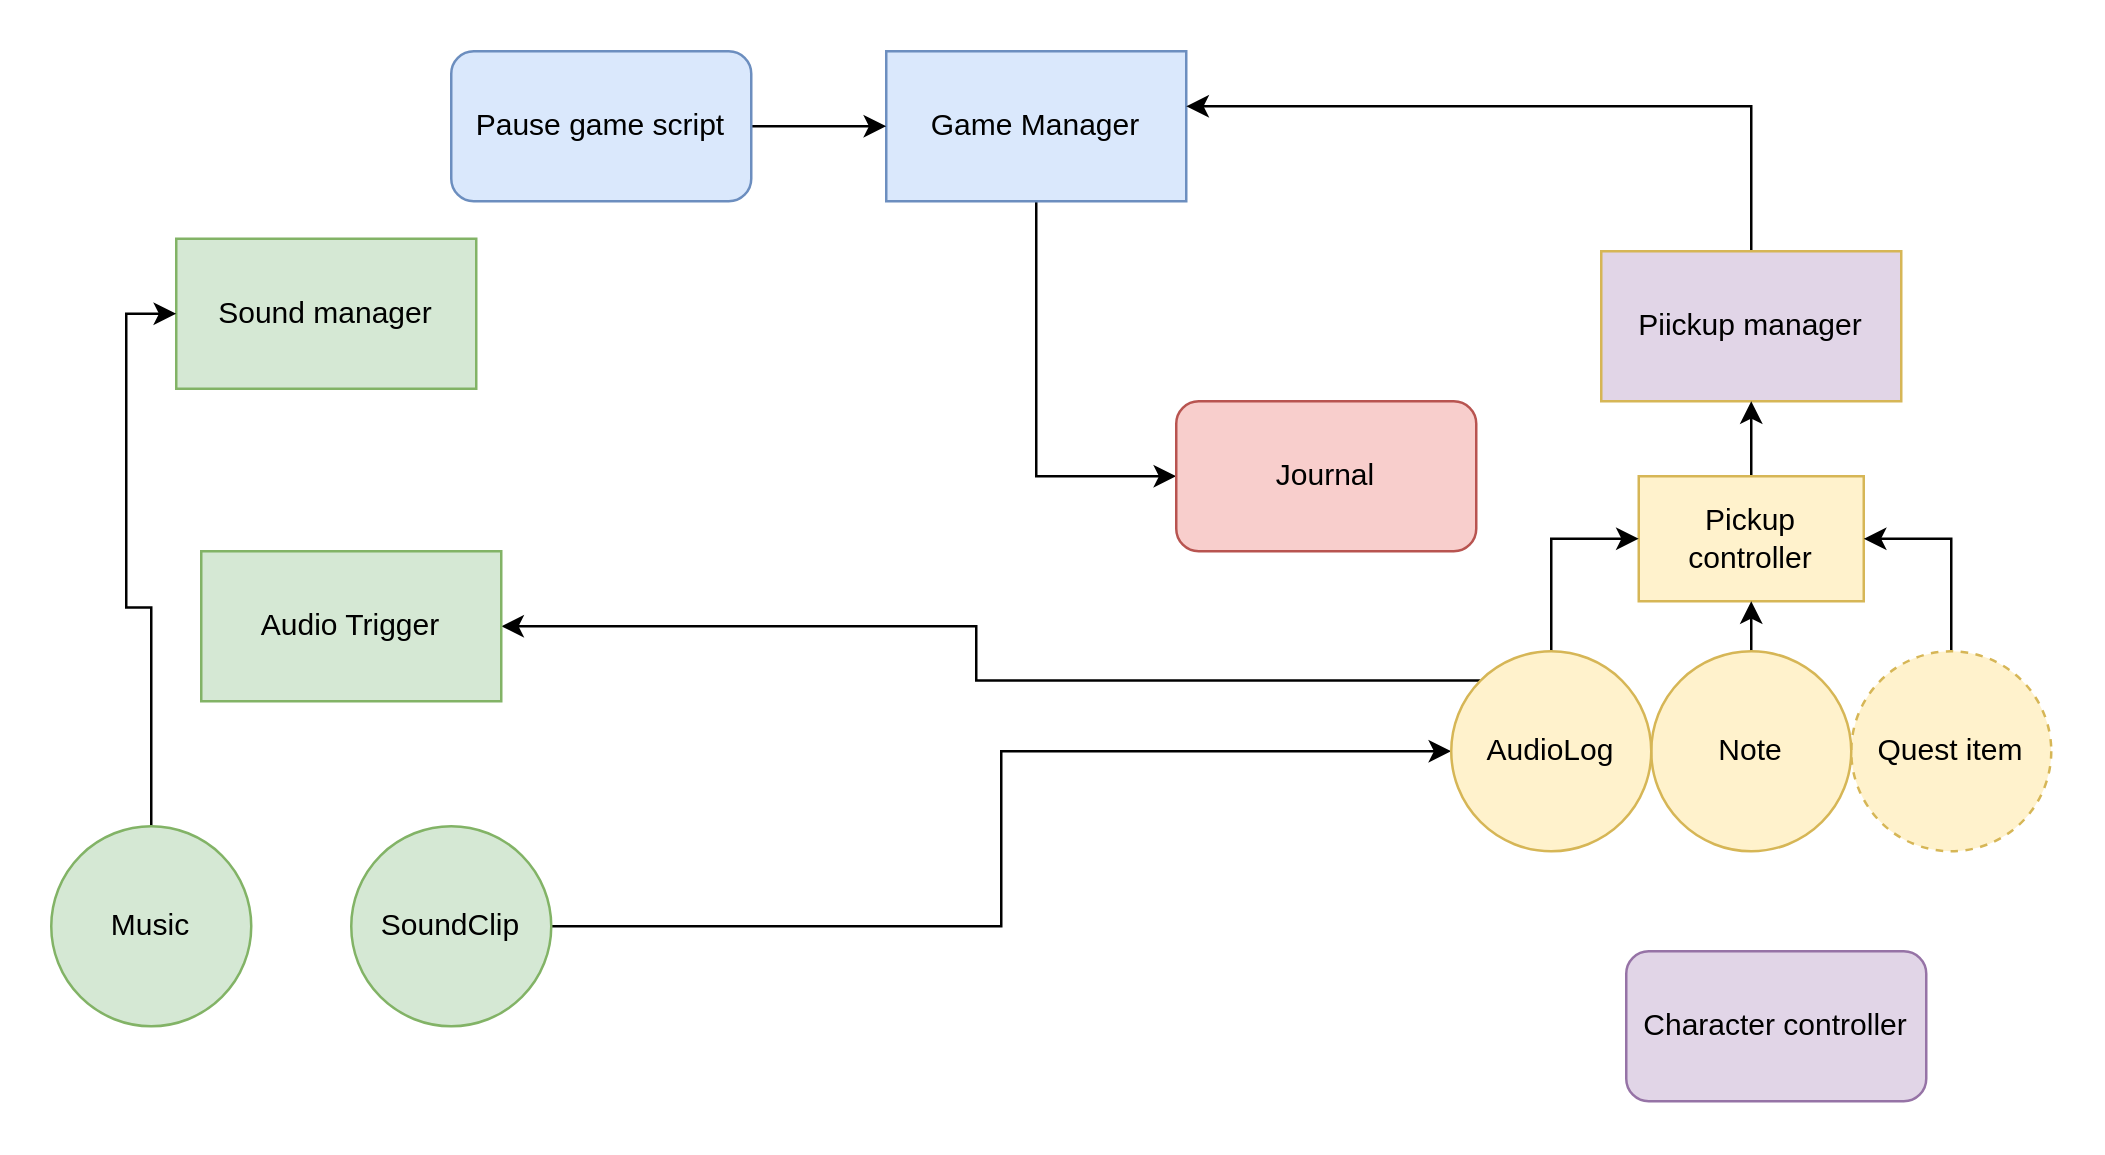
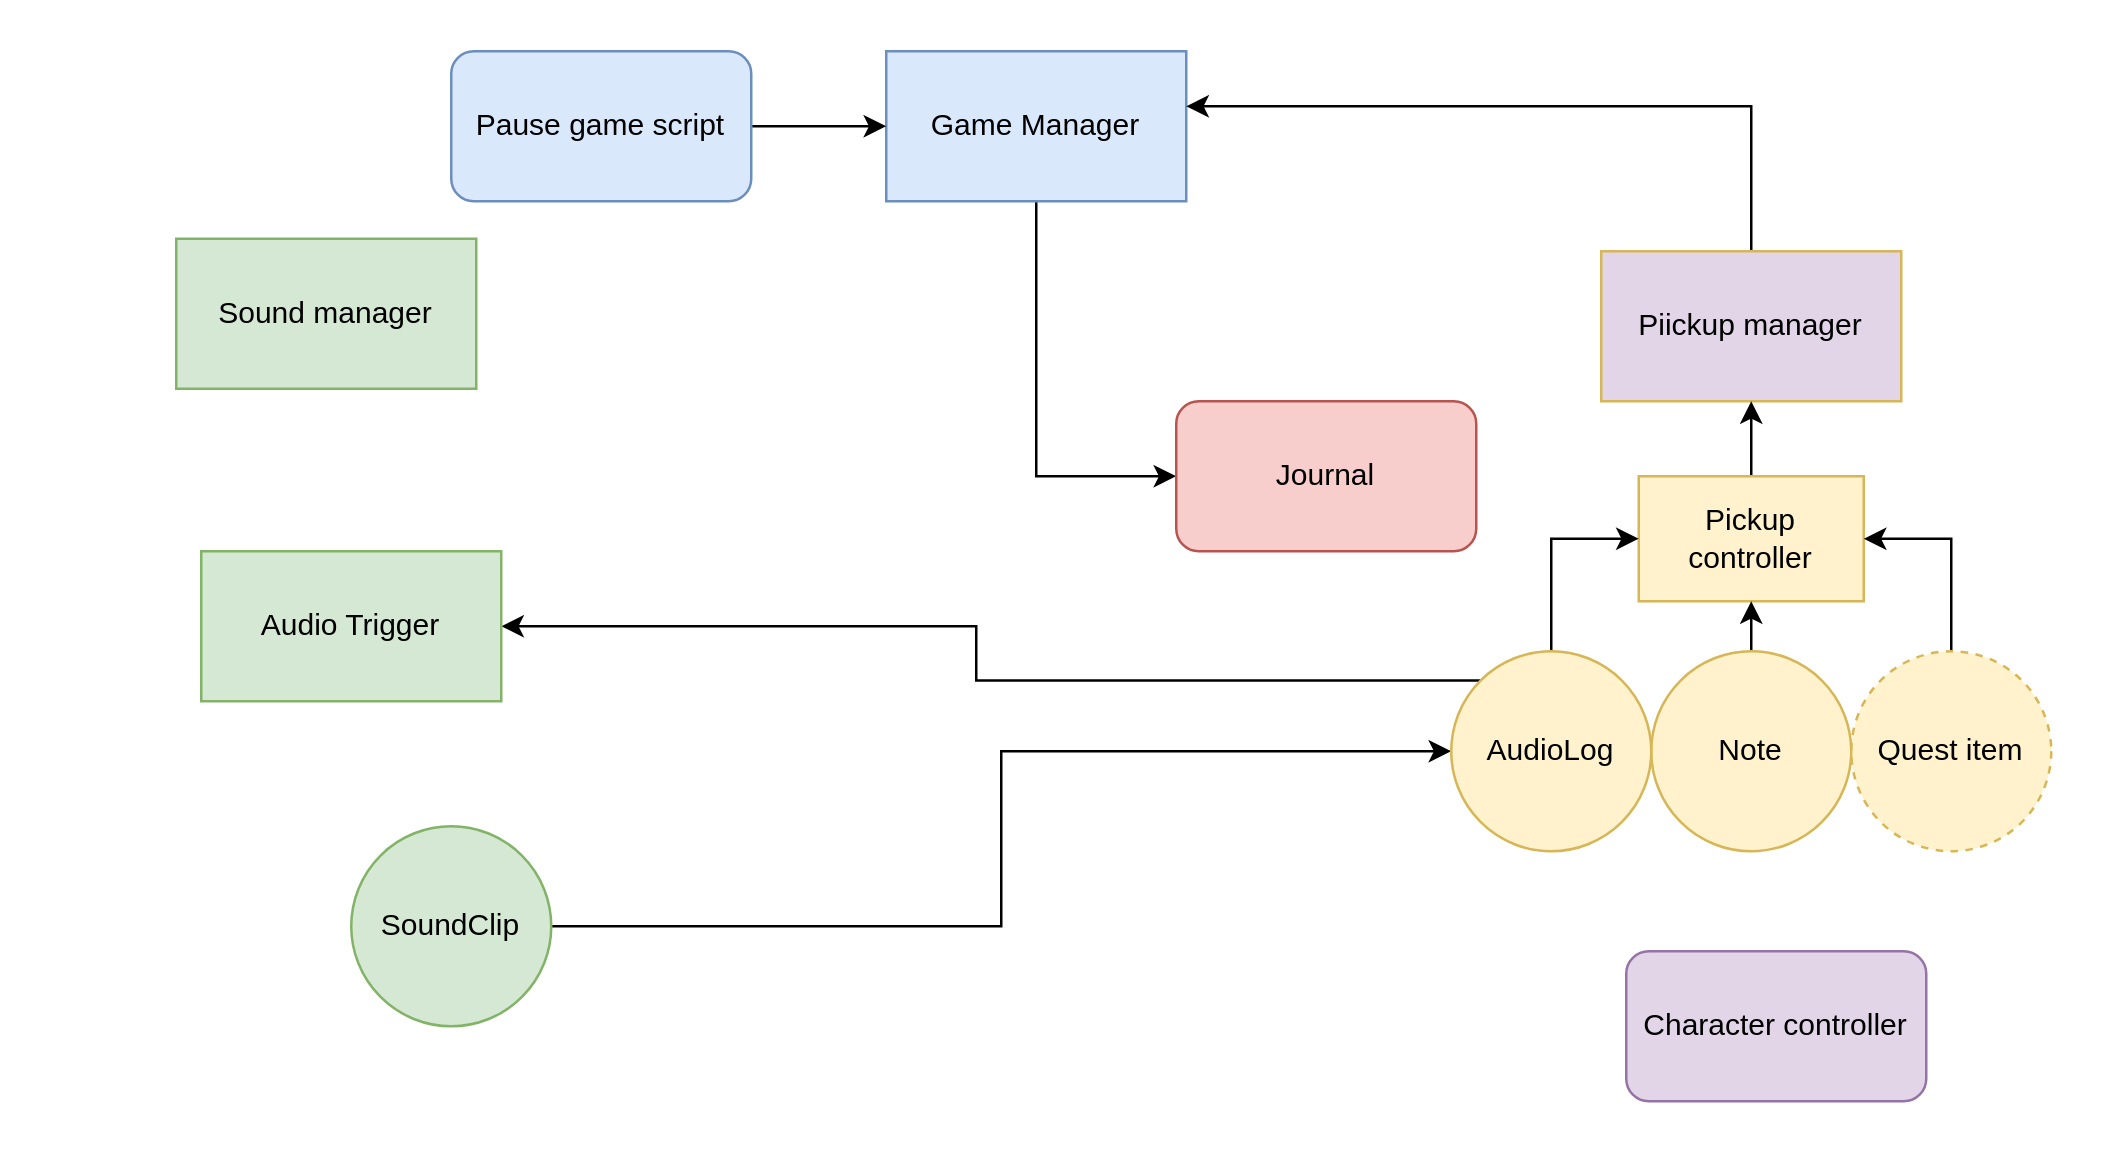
- <mxCell id="23" style="edgeStyle=orthogonalEdgeStyle;rounded=0;orthogonalLoop=1;jettySize=auto;html=1;exitX=0.5;exitY=0;exitDx=0;exitDy=0;entryX=0;entryY=0.5;entryDx=0;entryDy=0;" edge="1" parent="1" source="24" target="8"><mxGeometry relative="1" as="geometry" /></mxCell>
- <mxCell id="24" value="Music" style="ellipse;whiteSpace=wrap;html=1;aspect=fixed;fillColor=#d5e8d4;strokeColor=#82b366;" vertex="1" parent="1"><mxGeometry x="20" y="330" width="80" height="80" as="geometry" /></mxCell>
